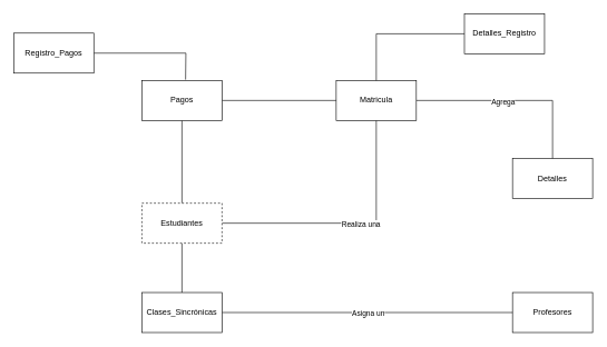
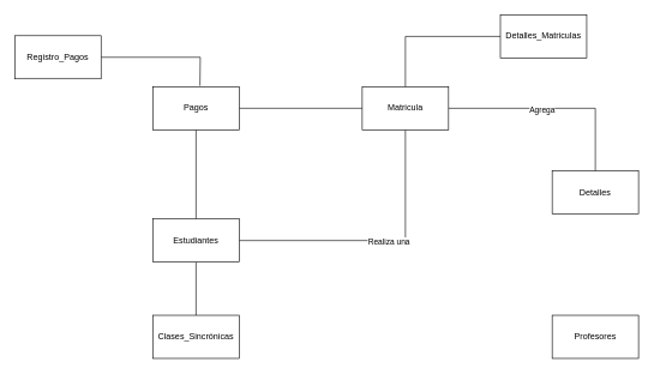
- <mxCell id="20" value="Detalles_Registro" style="rounded=0;whiteSpace=wrap;html=1;" parent="1" vertex="1"><mxGeometry x="695" y="20" width="120" height="60" as="geometry" /></mxCell>
+ <mxCell id="20" value="Detalles_Matriculas" style="rounded=0;whiteSpace=wrap;html=1;" parent="1" vertex="1"><mxGeometry x="695" y="20" width="120" height="60" as="geometry" /></mxCell>
- <mxCell id="6" value="Estudiantes" style="rounded=0;whiteSpace=wrap;html=1;dashed=1;" parent="1" vertex="1"><mxGeometry x="212" y="304" width="120" height="60" as="geometry" /></mxCell>
+ <mxCell id="6" value="Estudiantes" style="rounded=0;whiteSpace=wrap;html=1;" parent="1" vertex="1"><mxGeometry x="212" y="304" width="120" height="60" as="geometry" /></mxCell>
- <mxCell id="14" style="edgeStyle=orthogonalEdgeStyle;rounded=0;orthogonalLoop=1;jettySize=auto;html=1;entryX=0;entryY=0.5;entryDx=0;entryDy=0;endArrow=none;endFill=0;" parent="1" source="16" target="11" edge="1"><mxGeometry relative="1" as="geometry" /></mxCell>
- <mxCell id="15" value="Asigna un" style="edgeLabel;html=1;align=center;verticalAlign=middle;resizable=0;points=[];" parent="14" vertex="1" connectable="0"><mxGeometry x="-0.149" y="-2" relative="1" as="geometry"><mxPoint x="33" y="-2" as="offset" /></mxGeometry></mxCell>
